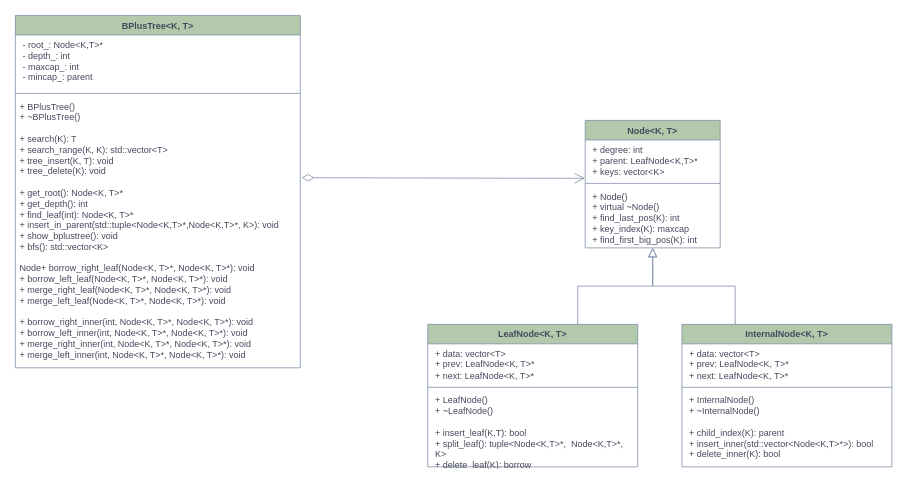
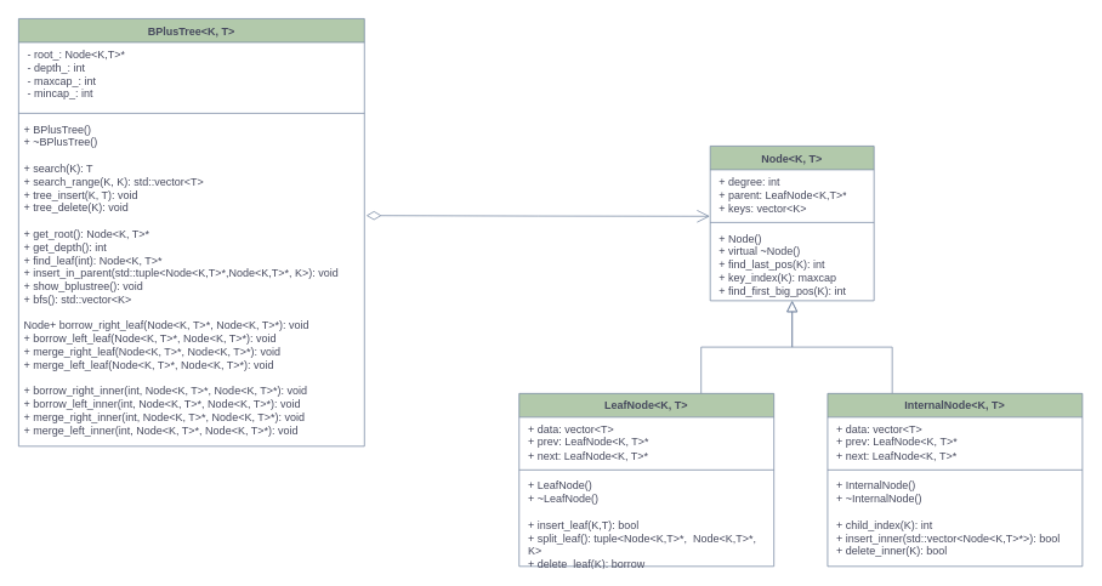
- <mxCell id="17" value="&lt;p style=&quot;border-color: var(--border-color); margin: 0px 0px 0px 4px;&quot;&gt;&lt;span style=&quot;background-color: initial;&quot;&gt;- root_: Node&amp;lt;K,T&amp;gt;*&lt;/span&gt;&lt;br&gt;&lt;/p&gt;&lt;p style=&quot;border-color: var(--border-color); margin: 0px 0px 0px 4px;&quot;&gt;- depth_: int&lt;/p&gt;&lt;p style=&quot;border-color: var(--border-color); margin: 0px 0px 0px 4px;&quot;&gt;- maxcap_: int&lt;/p&gt;&lt;p style=&quot;border-color: var(--border-color); margin: 0px 0px 0px 4px;&quot;&gt;- mincap_: parent&lt;/p&gt;&lt;p style=&quot;border-color: var(--border-color); margin: 0px 0px 0px 4px;&quot;&gt;&lt;br&gt;&lt;/p&gt;" style="text;strokeColor=none;fillColor=none;align=left;verticalAlign=top;spacingLeft=4;spacingRight=4;overflow=hidden;rotatable=0;points=[[0,0.5],[1,0.5]];portConstraint=eastwest;whiteSpace=wrap;html=1;fontColor=#46495D;" parent="16" vertex="1"><mxGeometry y="26" width="380" height="74" as="geometry" /></mxCell>
+ <mxCell id="17" value="&lt;p style=&quot;border-color: var(--border-color); margin: 0px 0px 0px 4px;&quot;&gt;&lt;span style=&quot;background-color: initial;&quot;&gt;- root_: Node&amp;lt;K,T&amp;gt;*&lt;/span&gt;&lt;br&gt;&lt;/p&gt;&lt;p style=&quot;border-color: var(--border-color); margin: 0px 0px 0px 4px;&quot;&gt;- depth_: int&lt;/p&gt;&lt;p style=&quot;border-color: var(--border-color); margin: 0px 0px 0px 4px;&quot;&gt;- maxcap_: int&lt;/p&gt;&lt;p style=&quot;border-color: var(--border-color); margin: 0px 0px 0px 4px;&quot;&gt;- mincap_: int&lt;/p&gt;&lt;p style=&quot;border-color: var(--border-color); margin: 0px 0px 0px 4px;&quot;&gt;&lt;br&gt;&lt;/p&gt;" style="text;strokeColor=none;fillColor=none;align=left;verticalAlign=top;spacingLeft=4;spacingRight=4;overflow=hidden;rotatable=0;points=[[0,0.5],[1,0.5]];portConstraint=eastwest;whiteSpace=wrap;html=1;fontColor=#46495D;" parent="16" vertex="1"><mxGeometry y="26" width="380" height="74" as="geometry" /></mxCell>
- <mxCell id="15" value="&lt;p style=&quot;border-color: var(--border-color); margin: 0px 0px 0px 4px;&quot;&gt;+ InternalNode()&lt;/p&gt;&lt;p style=&quot;border-color: var(--border-color); margin: 0px 0px 0px 4px;&quot;&gt;+ ~InternalNode()&lt;/p&gt;&lt;p style=&quot;border-color: var(--border-color); margin: 0px 0px 0px 4px;&quot;&gt;&lt;br&gt;&lt;/p&gt;&lt;p style=&quot;border-color: var(--border-color); margin: 0px 0px 0px 4px;&quot;&gt;+ child_index(K): parent&lt;/p&gt;&lt;p style=&quot;border-color: var(--border-color); margin: 0px 0px 0px 4px;&quot;&gt;+ insert_inner(std::vector&amp;lt;Node&amp;lt;K,T&amp;gt;*&amp;gt;): bool&lt;/p&gt;&lt;p style=&quot;border-color: var(--border-color); margin: 0px 0px 0px 4px;&quot;&gt;+ delete_inner(K): bool&lt;/p&gt;" style="text;strokeColor=none;fillColor=none;align=left;verticalAlign=top;spacingLeft=4;spacingRight=4;overflow=hidden;rotatable=0;points=[[0,0.5],[1,0.5]];portConstraint=eastwest;whiteSpace=wrap;html=1;fontColor=#46495D;" parent="12" vertex="1"><mxGeometry y="88" width="280" height="102" as="geometry" /></mxCell>
+ <mxCell id="15" value="&lt;p style=&quot;border-color: var(--border-color); margin: 0px 0px 0px 4px;&quot;&gt;+ InternalNode()&lt;/p&gt;&lt;p style=&quot;border-color: var(--border-color); margin: 0px 0px 0px 4px;&quot;&gt;+ ~InternalNode()&lt;/p&gt;&lt;p style=&quot;border-color: var(--border-color); margin: 0px 0px 0px 4px;&quot;&gt;&lt;br&gt;&lt;/p&gt;&lt;p style=&quot;border-color: var(--border-color); margin: 0px 0px 0px 4px;&quot;&gt;+ child_index(K): int&lt;/p&gt;&lt;p style=&quot;border-color: var(--border-color); margin: 0px 0px 0px 4px;&quot;&gt;+ insert_inner(std::vector&amp;lt;Node&amp;lt;K,T&amp;gt;*&amp;gt;): bool&lt;/p&gt;&lt;p style=&quot;border-color: var(--border-color); margin: 0px 0px 0px 4px;&quot;&gt;+ delete_inner(K): bool&lt;/p&gt;" style="text;strokeColor=none;fillColor=none;align=left;verticalAlign=top;spacingLeft=4;spacingRight=4;overflow=hidden;rotatable=0;points=[[0,0.5],[1,0.5]];portConstraint=eastwest;whiteSpace=wrap;html=1;fontColor=#46495D;" parent="12" vertex="1"><mxGeometry y="88" width="280" height="102" as="geometry" /></mxCell>
